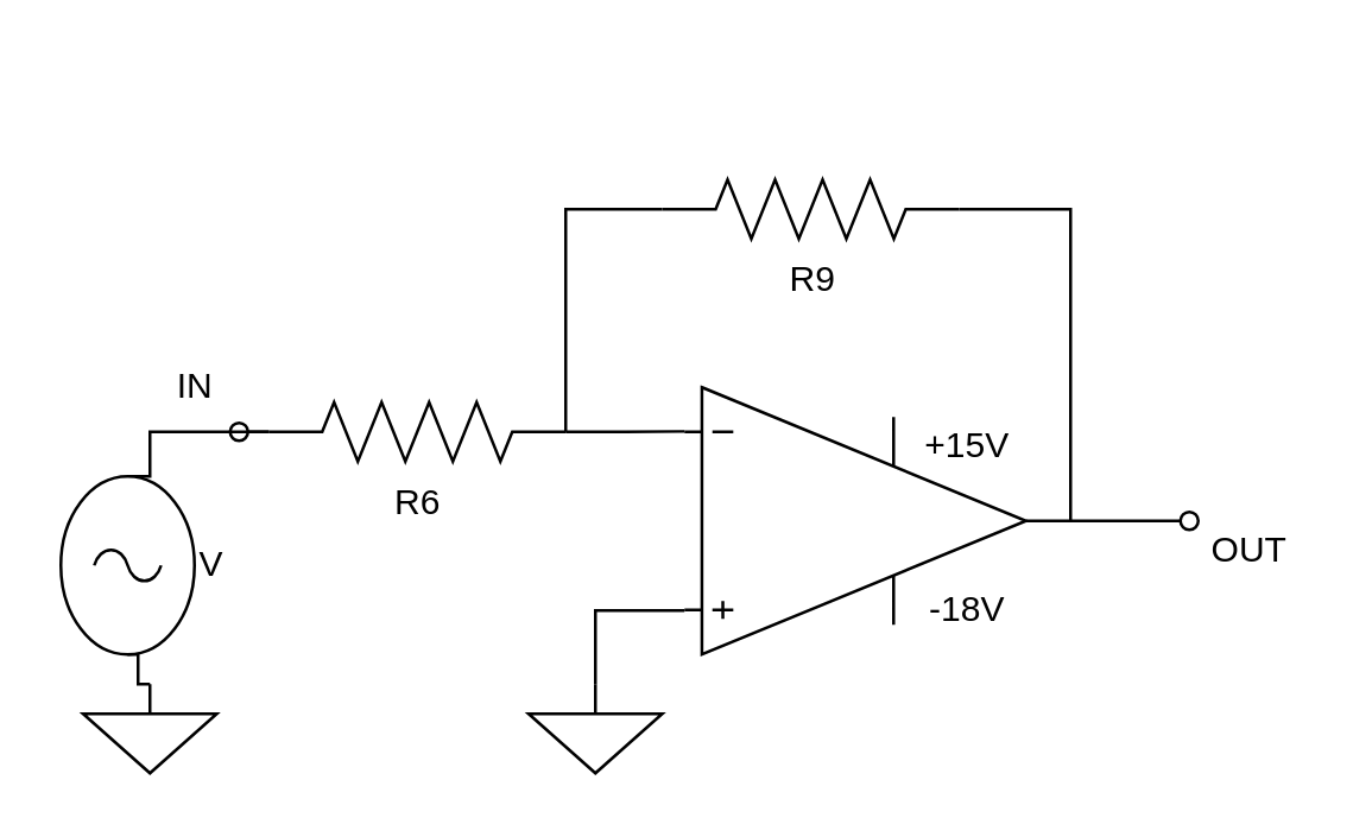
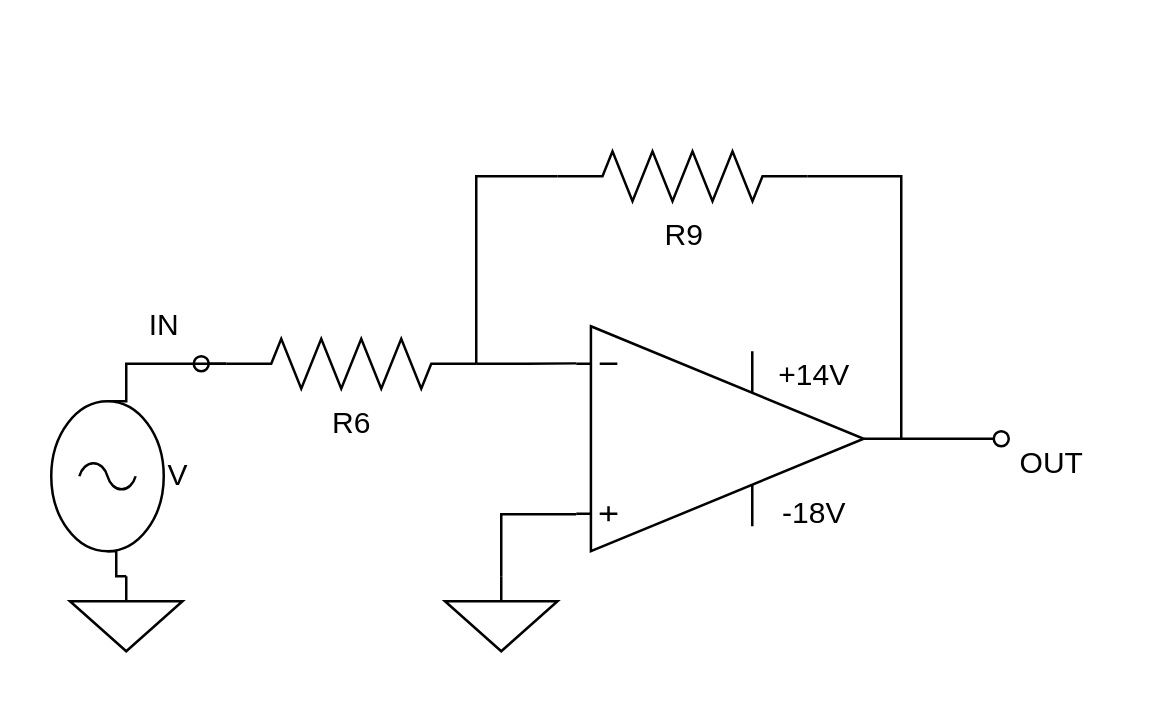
- <mxCell id="8" value="+15V" style="text;html=1;align=center;verticalAlign=middle;resizable=0;points=[];autosize=1;" vertex="1" parent="7"><mxGeometry x="75" y="10" width="40" height="20" as="geometry" /></mxCell>
+ <mxCell id="8" value="+14V" style="text;html=1;align=center;verticalAlign=middle;resizable=0;points=[];autosize=1;" vertex="1" parent="7"><mxGeometry x="75" y="10" width="40" height="20" as="geometry" /></mxCell>
